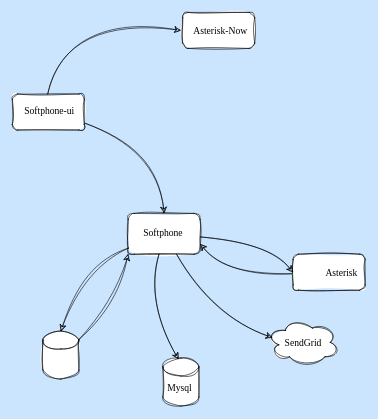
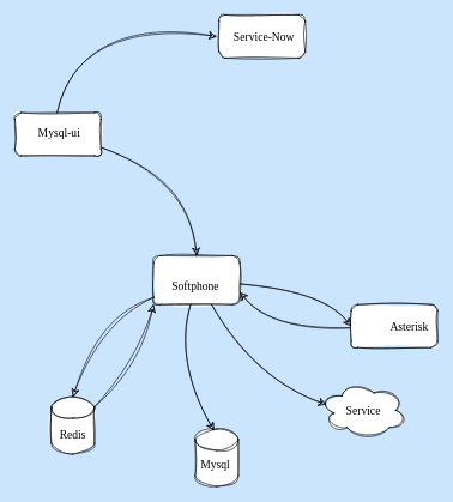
- <mxCell id="23" value="Asterisk-Now" style="text;html=1;align=center;verticalAlign=middle;whiteSpace=wrap;rounded=0;fontSize=16;fontFamily=Architects Daughter;fontSource=https%3A%2F%2Ffonts.googleapis.com%2Fcss%3Ffamily%3DArchitects%2BDaughter;" vertex="1" parent="1"><mxGeometry x="301" y="29" width="132" height="42" as="geometry" /></mxCell>
+ <mxCell id="23" value="Service-Now" style="text;html=1;align=center;verticalAlign=middle;whiteSpace=wrap;rounded=0;fontSize=16;fontFamily=Architects Daughter;fontSource=https%3A%2F%2Ffonts.googleapis.com%2Fcss%3Ffamily%3DArchitects%2BDaughter;" vertex="1" parent="1"><mxGeometry x="301" y="29" width="132" height="42" as="geometry" /></mxCell>
- <mxCell id="21" value="Softphone-ui" style="text;html=1;align=center;verticalAlign=middle;whiteSpace=wrap;rounded=0;fontSize=16;fontFamily=Architects Daughter;fontSource=https%3A%2F%2Ffonts.googleapis.com%2Fcss%3Ffamily%3DArchitects%2BDaughter;" vertex="1" parent="1"><mxGeometry x="20" y="168" width="124" height="30" as="geometry" /></mxCell>
+ <mxCell id="21" value="Mysql-ui" style="text;html=1;align=center;verticalAlign=middle;whiteSpace=wrap;rounded=0;fontSize=16;fontFamily=Architects Daughter;fontSource=https%3A%2F%2Ffonts.googleapis.com%2Fcss%3Ffamily%3DArchitects%2BDaughter;" vertex="1" parent="1"><mxGeometry x="20" y="168" width="124" height="30" as="geometry" /></mxCell>
- <mxCell id="15" value="Softphone" style="text;html=1;align=center;verticalAlign=middle;whiteSpace=wrap;rounded=0;fontSize=16;fontFamily=Architects Daughter;fontSource=https%3A%2F%2Ffonts.googleapis.com%2Fcss%3Ffamily%3DArchitects%2BDaughter;" vertex="1" parent="1"><mxGeometry x="226.5" y="371" width="89" height="31.5" as="geometry" /></mxCell>
+ <mxCell id="15" value="Softphone" style="text;html=1;align=center;verticalAlign=middle;whiteSpace=wrap;rounded=0;fontSize=16;fontFamily=Architects Daughter;fontSource=https%3A%2F%2Ffonts.googleapis.com%2Fcss%3Ffamily%3DArchitects%2BDaughter;" vertex="1" parent="1"><mxGeometry x="226.5" y="381" width="89" height="31.5" as="geometry" /></mxCell>
- <mxCell id="19" value="SendGrid" style="text;html=1;align=center;verticalAlign=middle;whiteSpace=wrap;rounded=0;fontSize=16;fontFamily=Architects Daughter;fontSource=https%3A%2F%2Ffonts.googleapis.com%2Fcss%3Ffamily%3DArchitects%2BDaughter;" vertex="1" parent="1"><mxGeometry x="475" y="555" width="60" height="30" as="geometry" /></mxCell>
+ <mxCell id="19" value="Service" style="text;html=1;align=center;verticalAlign=middle;whiteSpace=wrap;rounded=0;fontSize=16;fontFamily=Architects Daughter;fontSource=https%3A%2F%2Ffonts.googleapis.com%2Fcss%3Ffamily%3DArchitects%2BDaughter;" vertex="1" parent="1"><mxGeometry x="475" y="555" width="60" height="30" as="geometry" /></mxCell>
+ <mxCell id="17" value="Redis" style="text;html=1;align=center;verticalAlign=middle;whiteSpace=wrap;rounded=0;fontSize=16;fontFamily=Architects Daughter;fontSource=https%3A%2F%2Ffonts.googleapis.com%2Fcss%3Ffamily%3DArchitects%2BDaughter;" vertex="1" parent="1"><mxGeometry x="71" y="590" width="60" height="27" as="geometry" /></mxCell>
